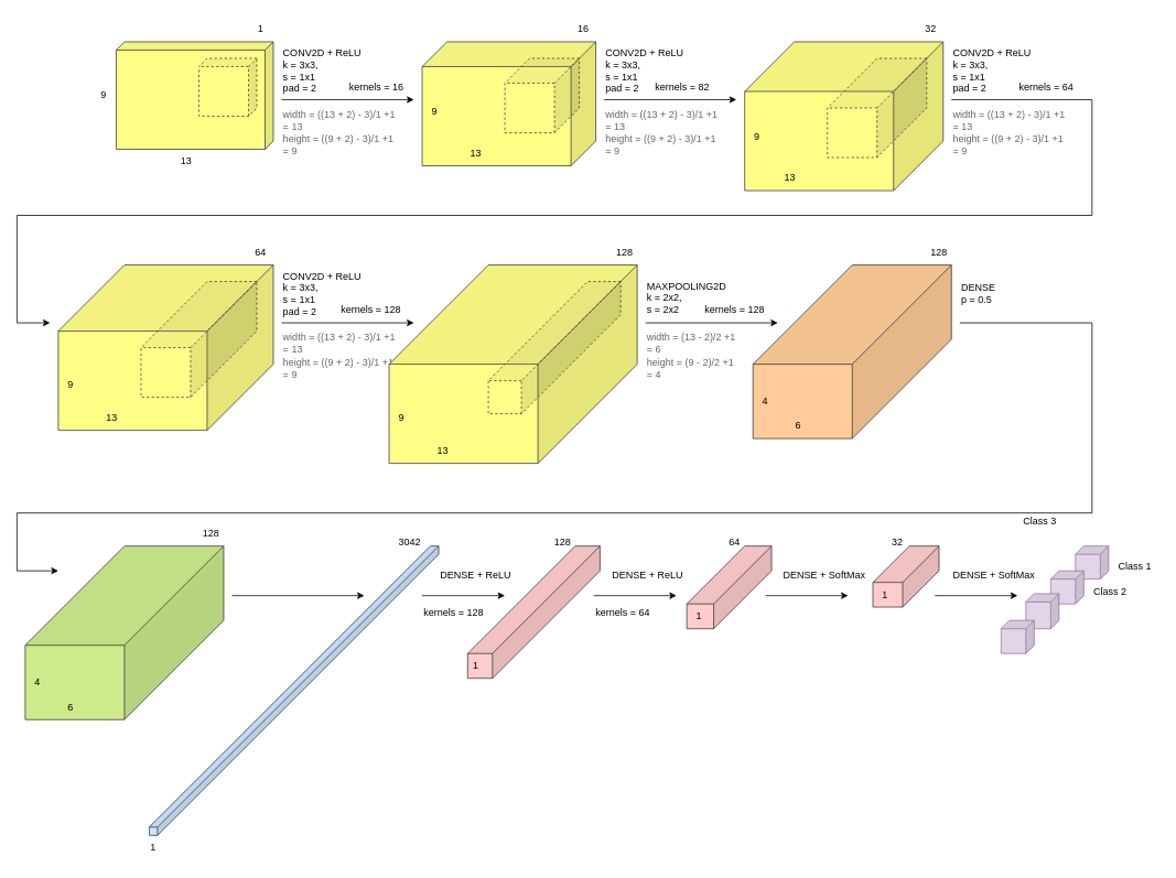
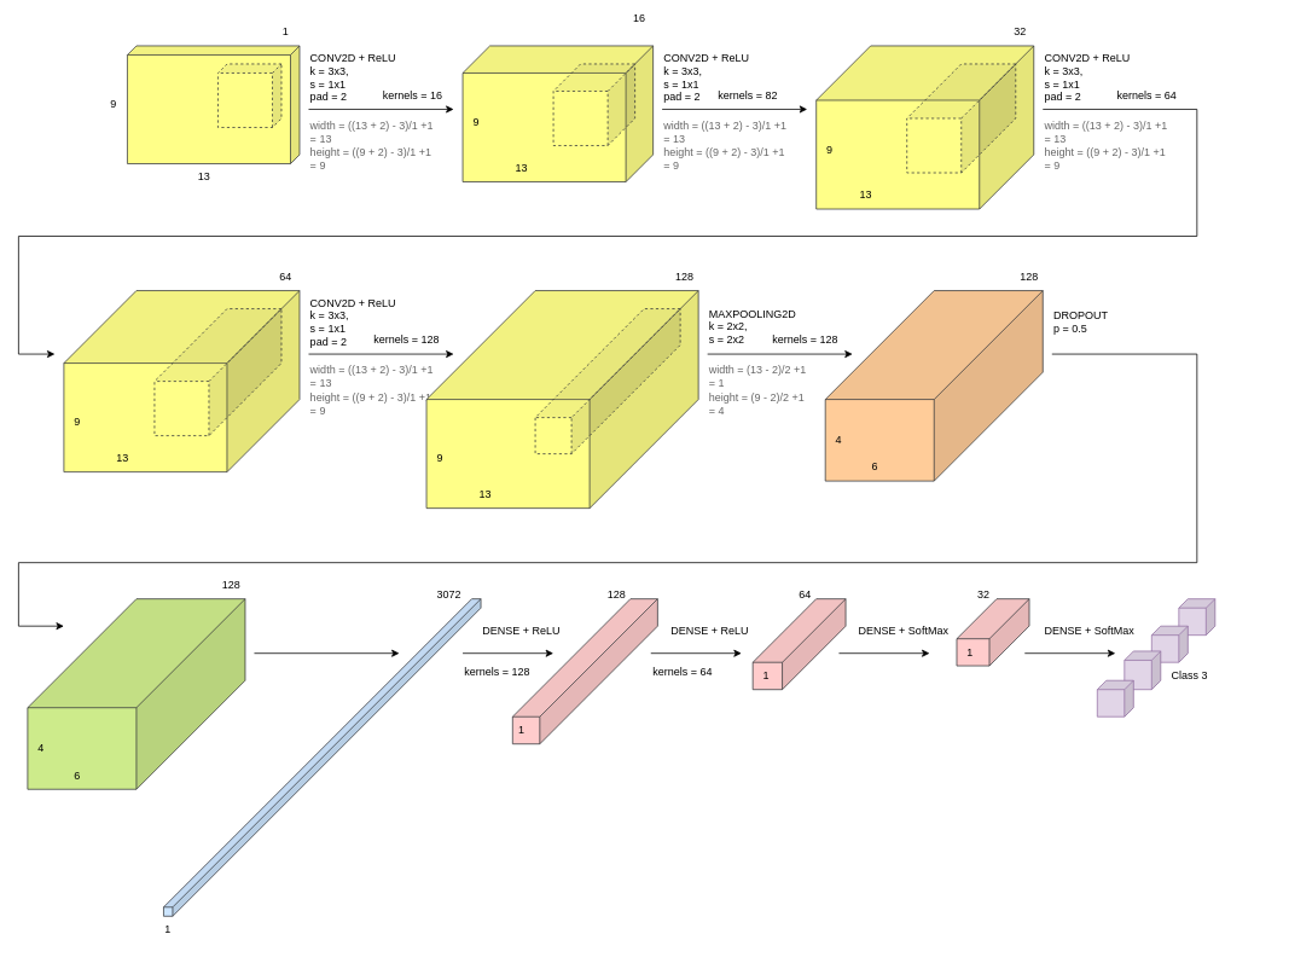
- <mxCell id="21" value="16" style="text;html=1;strokeColor=none;fillColor=none;align=center;verticalAlign=middle;whiteSpace=wrap;rounded=0;dashed=1;" parent="1" vertex="1"><mxGeometry x="690" y="20" width="30" height="30" as="geometry" /></mxCell>
+ <mxCell id="21" value="16" style="text;html=1;strokeColor=none;fillColor=none;align=center;verticalAlign=middle;whiteSpace=wrap;rounded=0;dashed=1;" parent="1" vertex="1"><mxGeometry x="690" y="5" width="30" height="30" as="geometry" /></mxCell>
- <mxCell id="53" value="DENSE&lt;br&gt;p = 0.5" style="text;html=1;strokeColor=none;fillColor=none;align=left;verticalAlign=middle;whiteSpace=wrap;rounded=0;dashed=1;" parent="1" vertex="1"><mxGeometry x="1160" y="340" width="70" height="30" as="geometry" /></mxCell>
+ <mxCell id="53" value="DROPOUT&lt;br&gt;p = 0.5" style="text;html=1;strokeColor=none;fillColor=none;align=left;verticalAlign=middle;whiteSpace=wrap;rounded=0;dashed=1;" parent="1" vertex="1"><mxGeometry x="1160" y="340" width="70" height="30" as="geometry" /></mxCell>
- <mxCell id="45" value="width = (13 - 2)/2 +1&lt;br&gt;= 6" style="text;html=1;strokeColor=none;fillColor=none;align=left;verticalAlign=middle;whiteSpace=wrap;rounded=0;dashed=1;fontColor=#666666;" parent="1" vertex="1"><mxGeometry x="780" y="400" width="140" height="30" as="geometry" /></mxCell>
+ <mxCell id="45" value="width = (13 - 2)/2 +1&lt;br&gt;= 1" style="text;html=1;strokeColor=none;fillColor=none;align=left;verticalAlign=middle;whiteSpace=wrap;rounded=0;dashed=1;fontColor=#666666;" parent="1" vertex="1"><mxGeometry x="780" y="400" width="140" height="30" as="geometry" /></mxCell>
- <mxCell id="86" value="Class 3" style="text;html=1;strokeColor=none;fillColor=none;align=left;verticalAlign=middle;whiteSpace=wrap;rounded=0;dashed=1;" parent="1" vertex="1"><mxGeometry x="1235" y="615" width="50" height="30" as="geometry" /></mxCell>
+ <mxCell id="86" value="Class 3" style="text;html=1;strokeColor=none;fillColor=none;align=left;verticalAlign=middle;whiteSpace=wrap;rounded=0;dashed=1;" parent="1" vertex="1"><mxGeometry x="1290" y="730" width="50" height="30" as="geometry" /></mxCell>
- <mxCell id="60" value="3042" style="text;html=1;strokeColor=none;fillColor=none;align=center;verticalAlign=middle;whiteSpace=wrap;rounded=0;dashed=1;" parent="1" vertex="1"><mxGeometry x="480" y="640" width="30" height="30" as="geometry" /></mxCell>
+ <mxCell id="60" value="3072" style="text;html=1;strokeColor=none;fillColor=none;align=center;verticalAlign=middle;whiteSpace=wrap;rounded=0;dashed=1;" parent="1" vertex="1"><mxGeometry x="480" y="640" width="30" height="30" as="geometry" /></mxCell>
- <mxCell id="84" value="Class 1" style="text;html=1;strokeColor=none;fillColor=none;align=left;verticalAlign=middle;whiteSpace=wrap;rounded=0;dashed=1;" parent="1" vertex="1"><mxGeometry x="1350" y="670" width="50" height="30" as="geometry" /></mxCell>
- <mxCell id="85" value="Class 2" style="text;html=1;strokeColor=none;fillColor=none;align=left;verticalAlign=middle;whiteSpace=wrap;rounded=0;dashed=1;" parent="1" vertex="1"><mxGeometry x="1320" y="700" width="50" height="30" as="geometry" /></mxCell>
